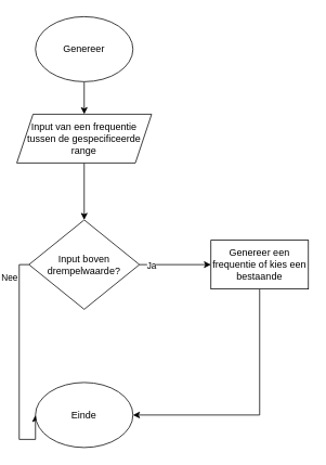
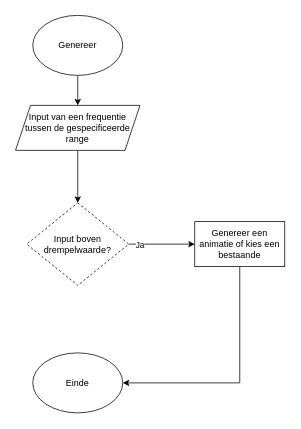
- <mxCell id="10" value="Input boven drempelwaarde?" style="rhombus;whiteSpace=wrap;html=1;" vertex="1" parent="1"><mxGeometry x="35" y="270" width="136" height="110" as="geometry" /></mxCell>
+ <mxCell id="10" value="Input boven drempelwaarde?" style="rhombus;whiteSpace=wrap;html=1;dashed=1;" vertex="1" parent="1"><mxGeometry x="35" y="270" width="136" height="110" as="geometry" /></mxCell>
- <mxCell id="13" value="Genereer een frequentie of kies een bestaande" style="whiteSpace=wrap;html=1;" vertex="1" parent="1"><mxGeometry x="259" y="295" width="120" height="60" as="geometry" /></mxCell>
+ <mxCell id="13" value="Genereer een animatie of kies een bestaande" style="whiteSpace=wrap;html=1;" vertex="1" parent="1"><mxGeometry x="259" y="295" width="120" height="60" as="geometry" /></mxCell>
- <mxCell id="6" value="" style="edgeStyle=orthogonalEdgeStyle;rounded=0;orthogonalLoop=1;jettySize=auto;html=1;entryX=0;entryY=0.5;entryDx=0;entryDy=0;" edge="1" parent="1" source="10" target="11"><mxGeometry relative="1" as="geometry"><mxPoint x="-53" y="325" as="targetPoint" /><Array as="points"><mxPoint x="23" y="325" /><mxPoint x="23" y="540" /></Array></mxGeometry></mxCell>
- <mxCell id="7" value="Nee" style="edgeLabel;html=1;align=center;verticalAlign=middle;resizable=0;points=[];" vertex="1" connectable="0" parent="6"><mxGeometry x="-0.802" relative="1" as="geometry"><mxPoint x="-13" as="offset" /></mxGeometry></mxCell>
